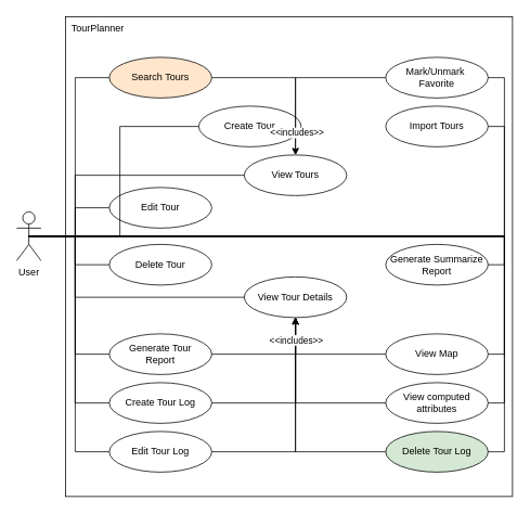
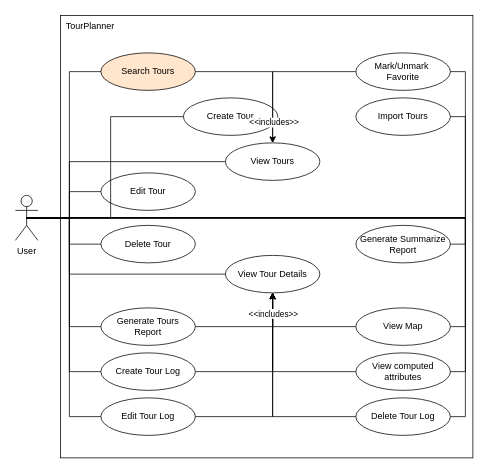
- <mxCell id="18" value="Generate Tour&lt;div&gt;Report&lt;/div&gt;" style="ellipse;whiteSpace=wrap;html=1;" vertex="1" parent="2"><mxGeometry x="54" y="390" width="126" height="50" as="geometry" /></mxCell>
+ <mxCell id="18" value="Generate Tours&lt;div&gt;Report&lt;/div&gt;" style="ellipse;whiteSpace=wrap;html=1;" vertex="1" parent="2"><mxGeometry x="54" y="390" width="126" height="50" as="geometry" /></mxCell>
- <mxCell id="13" value="Delete Tour Log" style="ellipse;whiteSpace=wrap;html=1;fillColor=#d5e8d4;" vertex="1" parent="2"><mxGeometry x="394" y="510" width="126" height="50" as="geometry" /></mxCell>
+ <mxCell id="13" value="Delete Tour Log" style="ellipse;whiteSpace=wrap;html=1;" vertex="1" parent="2"><mxGeometry x="394" y="510" width="126" height="50" as="geometry" /></mxCell>
